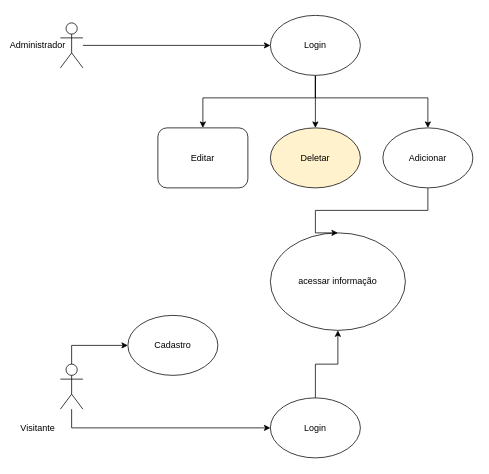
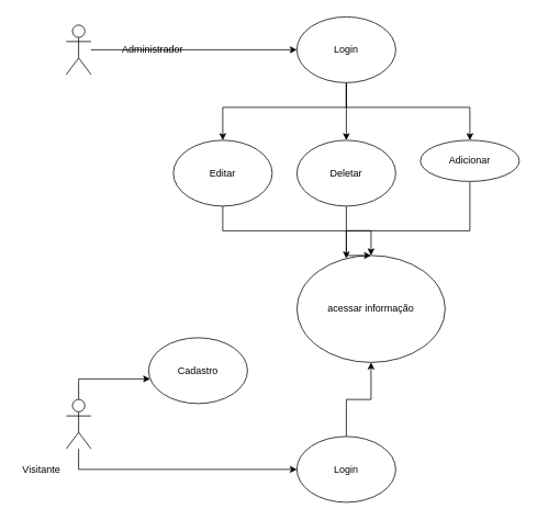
- <mxCell id="13" value="Administrador" style="text;html=1;align=center;verticalAlign=middle;whiteSpace=wrap;rounded=0;" vertex="1" parent="1"><mxGeometry x="20" y="45" width="60" height="30" as="geometry" /></mxCell>
+ <mxCell id="13" value="Administrador" style="text;html=1;align=center;verticalAlign=middle;whiteSpace=wrap;rounded=0;" vertex="1" parent="1"><mxGeometry x="155" y="45" width="60" height="30" as="geometry" /></mxCell>
- <mxCell id="12" value="Editar" style="whiteSpace=wrap;html=1;rounded=1;" vertex="1" parent="1"><mxGeometry x="210" y="170" width="120" height="80" as="geometry" /></mxCell>
+ <mxCell id="12" value="Editar" style="ellipse;whiteSpace=wrap;html=1;" vertex="1" parent="1"><mxGeometry x="210" y="170" width="120" height="80" as="geometry" /></mxCell>
- <mxCell id="17" value="Deletar" style="ellipse;whiteSpace=wrap;html=1;fillColor=#fff2cc;" vertex="1" parent="1"><mxGeometry x="360" y="170" width="120" height="80" as="geometry" /></mxCell>
+ <mxCell id="17" value="Deletar" style="ellipse;whiteSpace=wrap;html=1;" vertex="1" parent="1"><mxGeometry x="360" y="170" width="120" height="80" as="geometry" /></mxCell>
- <mxCell id="15" value="Adicionar" style="ellipse;whiteSpace=wrap;html=1;" vertex="1" parent="1"><mxGeometry x="510" y="170" width="120" height="80" as="geometry" /></mxCell>
+ <mxCell id="15" value="Adicionar" style="ellipse;whiteSpace=wrap;html=1;" vertex="1" parent="1"><mxGeometry x="510" y="170" width="120" height="50" as="geometry" /></mxCell>
+ <mxCell id="16" style="edgeStyle=orthogonalEdgeStyle;rounded=0;orthogonalLoop=1;jettySize=auto;html=1;" edge="1" parent="1" source="17" target="10"><mxGeometry relative="1" as="geometry" /></mxCell>
+ <mxCell id="11" style="edgeStyle=orthogonalEdgeStyle;rounded=0;orthogonalLoop=1;jettySize=auto;html=1;" edge="1" parent="1" source="12" target="10"><mxGeometry relative="1" as="geometry"><Array as="points"><mxPoint x="270" y="280" /><mxPoint x="420" y="280" /></Array></mxGeometry></mxCell>
- <mxCell id="9" value="Cadastro" style="ellipse;whiteSpace=wrap;html=1;" vertex="1" parent="1"><mxGeometry x="170" y="420" width="120" height="80" as="geometry" /></mxCell>
+ <mxCell id="9" value="Cadastro" style="ellipse;whiteSpace=wrap;html=1;" vertex="1" parent="1"><mxGeometry x="180" y="410" width="120" height="80" as="geometry" /></mxCell>
